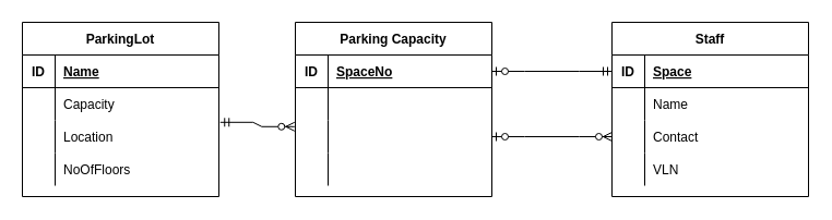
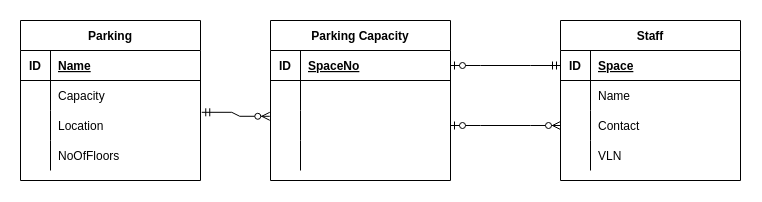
- <mxCell id="2" value="ParkingLot" style="shape=table;startSize=30;container=1;collapsible=1;childLayout=tableLayout;fixedRows=1;rowLines=0;fontStyle=1;align=center;resizeLast=1;" vertex="1" parent="1"><mxGeometry x="20" y="20" width="180" height="160" as="geometry" /></mxCell>
+ <mxCell id="2" value="Parking" style="shape=table;startSize=30;container=1;collapsible=1;childLayout=tableLayout;fixedRows=1;rowLines=0;fontStyle=1;align=center;resizeLast=1;" vertex="1" parent="1"><mxGeometry x="20" y="20" width="180" height="160" as="geometry" /></mxCell>
